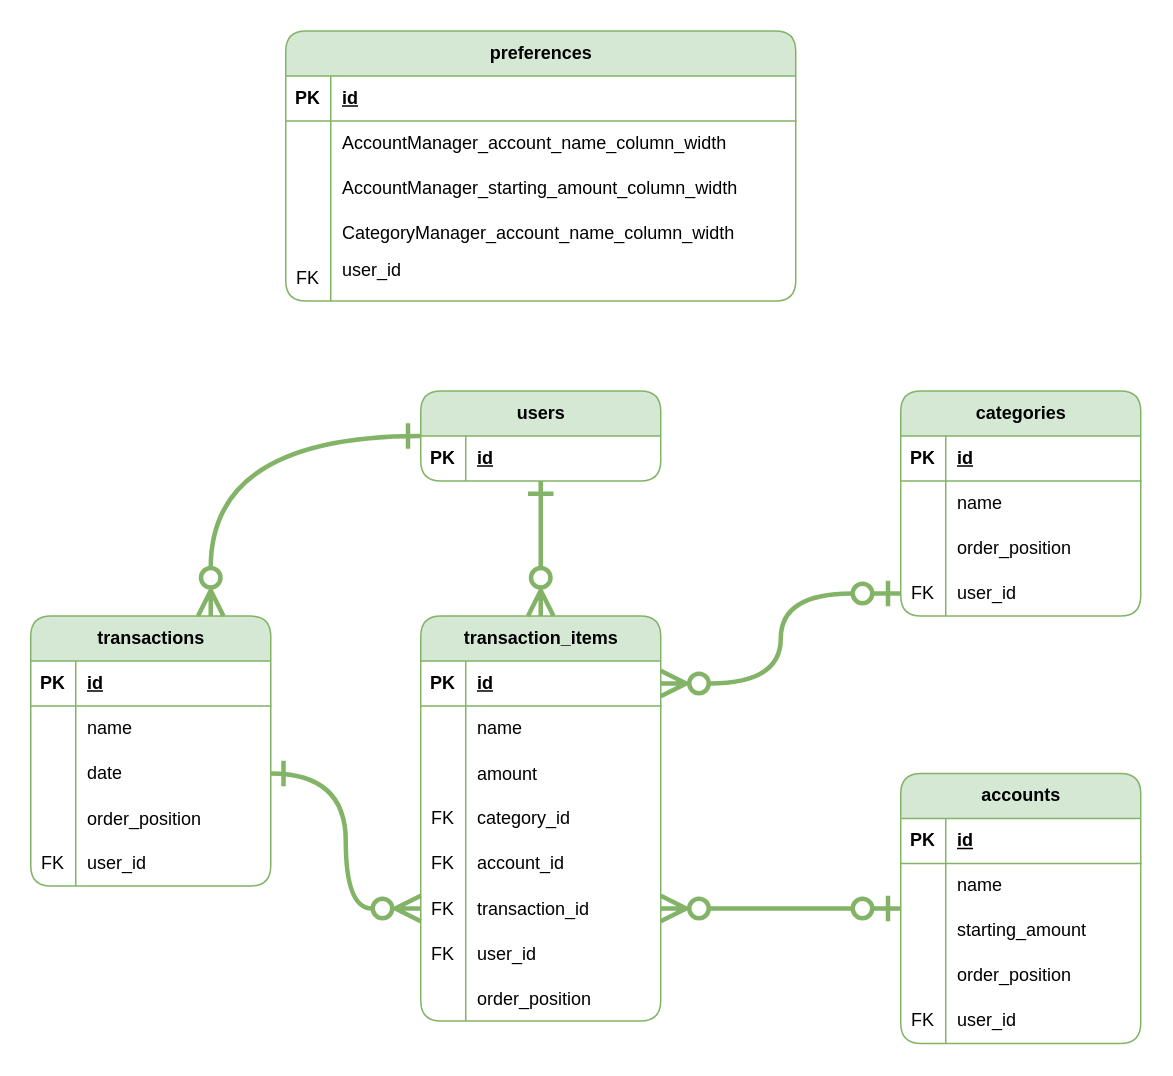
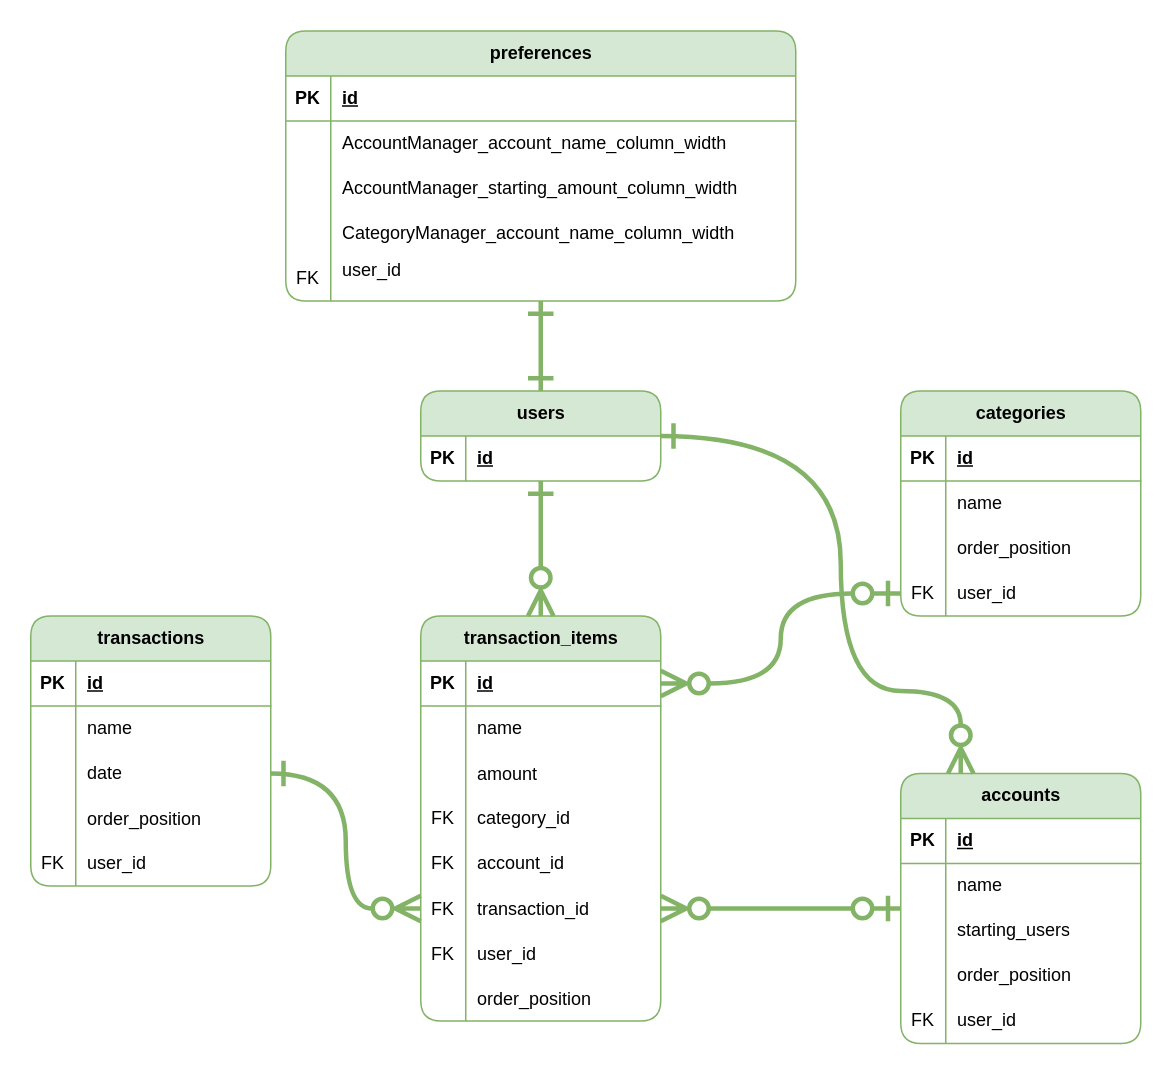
+ <mxCell id="81" style="edgeStyle=orthogonalEdgeStyle;rounded=0;orthogonalLoop=1;jettySize=auto;html=1;entryX=0.5;entryY=0;entryDx=0;entryDy=0;shadow=0;strokeColor=#82b366;strokeWidth=3;align=center;verticalAlign=middle;fontFamily=Helvetica;fontSize=11;fontColor=default;labelBackgroundColor=default;elbow=vertical;jumpStyle=none;jumpSize=6;startArrow=ERone;startFill=0;endArrow=ERone;endFill=0;endSize=13;flowAnimation=0;targetPerimeterSpacing=0;curved=1;fillColor=#d5e8d4;startSize=13;" parent="1" source="82" target="77" edge="1"><mxGeometry relative="1" as="geometry" /></mxCell>
- <mxCell id="75" style="edgeStyle=orthogonalEdgeStyle;rounded=0;orthogonalLoop=1;jettySize=auto;html=1;entryX=0.75;entryY=0;entryDx=0;entryDy=0;shadow=0;strokeColor=#82b366;strokeWidth=3;align=center;verticalAlign=middle;fontFamily=Helvetica;fontSize=11;fontColor=default;labelBackgroundColor=default;elbow=vertical;jumpStyle=none;jumpSize=6;startArrow=ERone;startFill=0;endArrow=ERzeroToMany;endFill=0;endSize=13;flowAnimation=0;targetPerimeterSpacing=0;curved=1;fillColor=#d5e8d4;startSize=13;" parent="1" source="77" target="33" edge="1"><mxGeometry relative="1" as="geometry" /></mxCell>
+ <mxCell id="74" style="edgeStyle=orthogonalEdgeStyle;rounded=0;orthogonalLoop=1;jettySize=auto;html=1;entryX=0.25;entryY=0;entryDx=0;entryDy=0;shadow=0;strokeColor=#82b366;strokeWidth=3;align=center;verticalAlign=middle;fontFamily=Helvetica;fontSize=11;fontColor=default;labelBackgroundColor=default;elbow=vertical;jumpStyle=none;jumpSize=6;startArrow=ERone;startFill=0;endArrow=ERzeroToMany;endFill=0;endSize=13;flowAnimation=0;targetPerimeterSpacing=0;fillColor=#d5e8d4;curved=1;startSize=13;" parent="1" source="77" target="3" edge="1"><mxGeometry relative="1" as="geometry"><Array as="points"><mxPoint x="560" y="290" /><mxPoint x="560" y="460" /><mxPoint x="640" y="460" /></Array></mxGeometry></mxCell>
- <mxCell id="12" value="starting_amount" style="shape=partialRectangle;connectable=0;fillColor=none;top=0;left=0;bottom=0;right=0;align=left;spacingLeft=6;overflow=hidden;whiteSpace=wrap;html=1;" parent="10" vertex="1"><mxGeometry x="30" width="130" height="30" as="geometry"><mxRectangle width="130" height="30" as="alternateBounds" /></mxGeometry></mxCell>
+ <mxCell id="12" value="starting_users" style="shape=partialRectangle;connectable=0;fillColor=none;top=0;left=0;bottom=0;right=0;align=left;spacingLeft=6;overflow=hidden;whiteSpace=wrap;html=1;" parent="10" vertex="1"><mxGeometry x="30" width="130" height="30" as="geometry"><mxRectangle width="130" height="30" as="alternateBounds" /></mxGeometry></mxCell>
